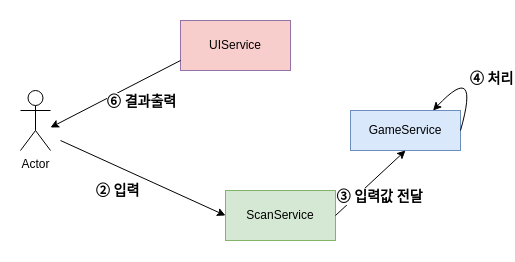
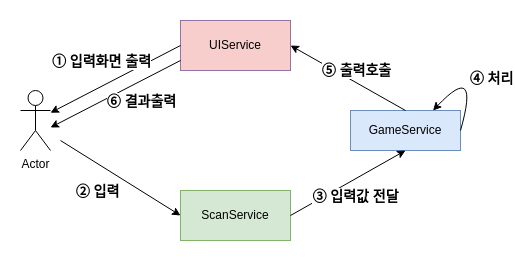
+ <mxCell id="6" value="" style="endArrow=classic;html=1;rounded=0;exitX=0;exitY=0.5;exitDx=0;exitDy=0;" edge="1" parent="1" source="3" target="2"><mxGeometry width="50" height="50" relative="1" as="geometry"><mxPoint x="490" y="200" as="sourcePoint" /><mxPoint x="540" y="150" as="targetPoint" /></mxGeometry></mxCell>
+ <mxCell id="7" value="① 입력화면 출력" style="edgeLabel;html=1;align=center;verticalAlign=middle;resizable=0;points=[];fontSize=14;fontFamily=Helvetica;fontStyle=1" vertex="1" connectable="0" parent="6"><mxGeometry x="-0.071" y="1" relative="1" as="geometry"><mxPoint x="-20" y="-17" as="offset" /></mxGeometry></mxCell>
+ <mxCell id="14" value="" style="endArrow=classic;html=1;rounded=0;entryX=1;entryY=0.5;entryDx=0;entryDy=0;exitX=0.5;exitY=0;exitDx=0;exitDy=0;" edge="1" parent="1" source="4" target="3"><mxGeometry width="50" height="50" relative="1" as="geometry"><mxPoint x="290" y="90" as="sourcePoint" /><mxPoint x="405" y="35" as="targetPoint" /></mxGeometry></mxCell>
+ <mxCell id="15" value="⑤ 출력호출" style="edgeLabel;html=1;align=center;verticalAlign=middle;resizable=0;points=[];fontSize=14;fontFamily=Helvetica;fontStyle=1" vertex="1" connectable="0" parent="14"><mxGeometry x="-0.071" y="1" relative="1" as="geometry"><mxPoint x="4" y="-11" as="offset" /></mxGeometry></mxCell>
- <mxCell id="5" value="ScanService" style="html=1;whiteSpace=wrap;fillColor=#d5e8d4;strokeColor=#82b366;" vertex="1" parent="1"><mxGeometry x="225" y="190" width="110" height="50" as="geometry" /></mxCell>
+ <mxCell id="5" value="ScanService" style="html=1;whiteSpace=wrap;fillColor=#d5e8d4;strokeColor=#82b366;" vertex="1" parent="1"><mxGeometry x="180" y="190" width="110" height="50" as="geometry" /></mxCell>
